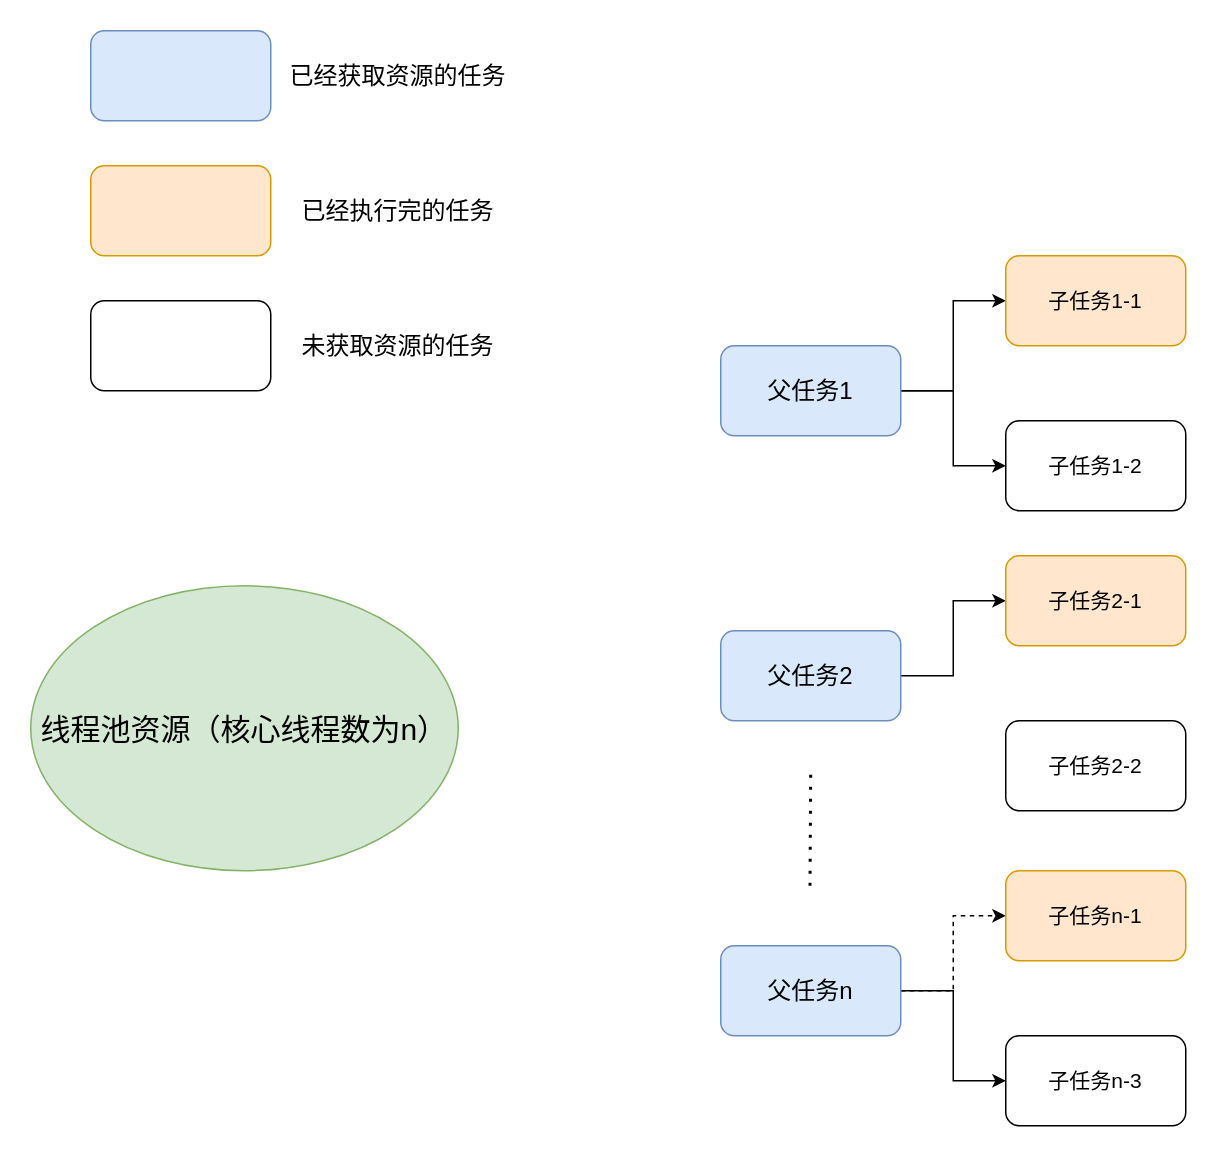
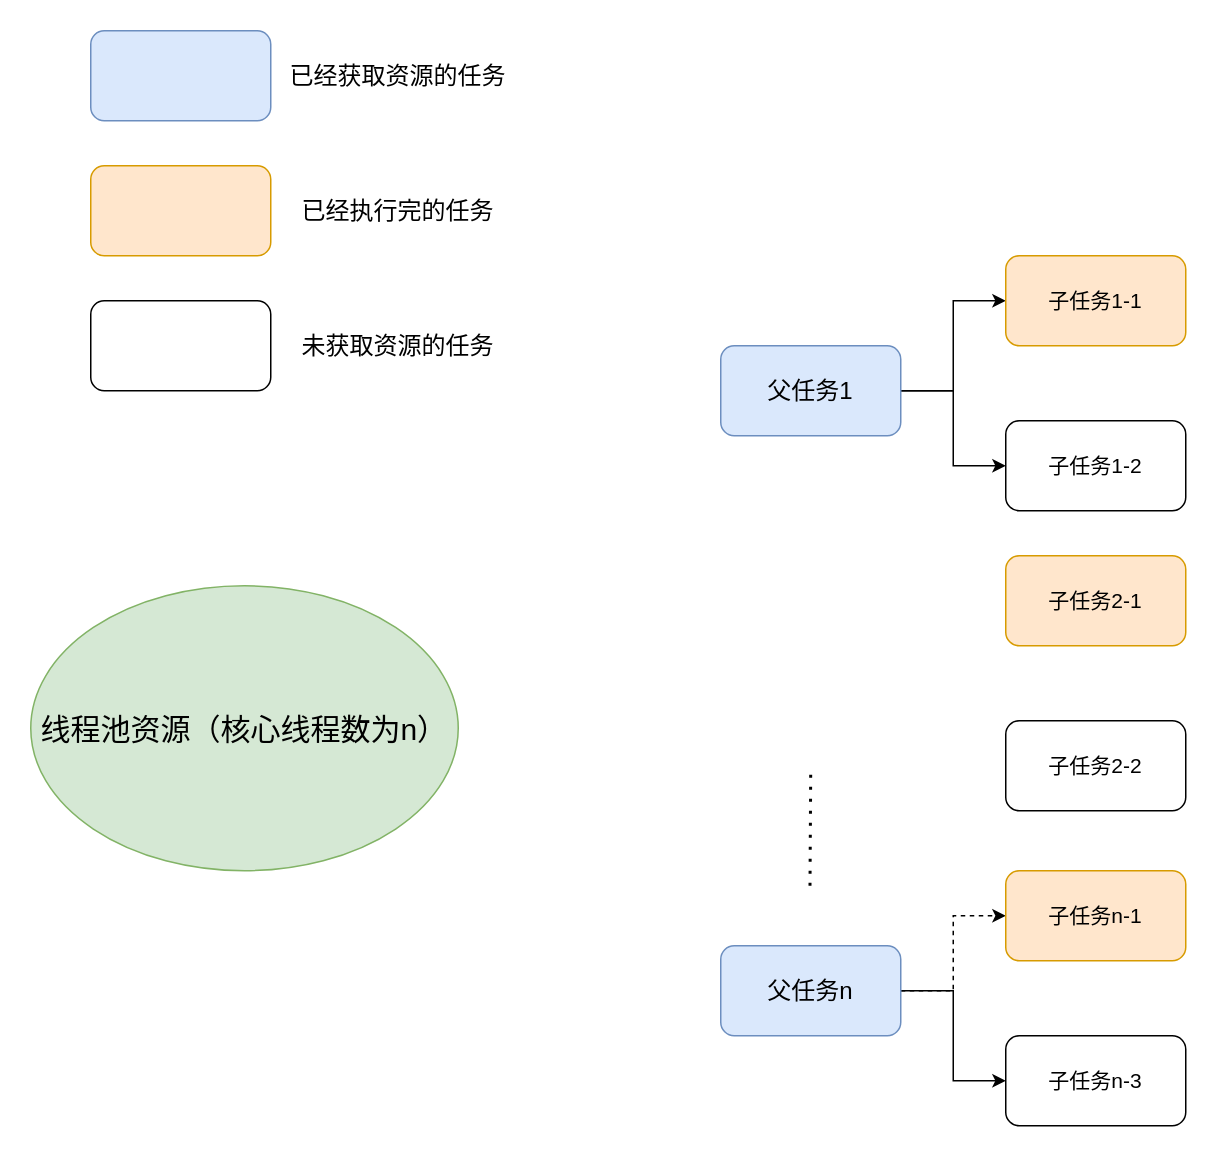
- <mxCell id="12" style="edgeStyle=orthogonalEdgeStyle;rounded=0;orthogonalLoop=1;jettySize=auto;html=1;entryX=0;entryY=0.5;entryDx=0;entryDy=0;fontSize=16;" parent="1" source="13" target="20" edge="1"><mxGeometry relative="1" as="geometry" /></mxCell>
- <mxCell id="13" value="&lt;span style=&quot;font-size: 16px&quot;&gt;父任务2&lt;/span&gt;" style="rounded=1;whiteSpace=wrap;html=1;fillColor=#dae8fc;strokeColor=#6c8ebf;" parent="1" vertex="1"><mxGeometry x="480" y="420" width="120" height="60" as="geometry" /></mxCell>
